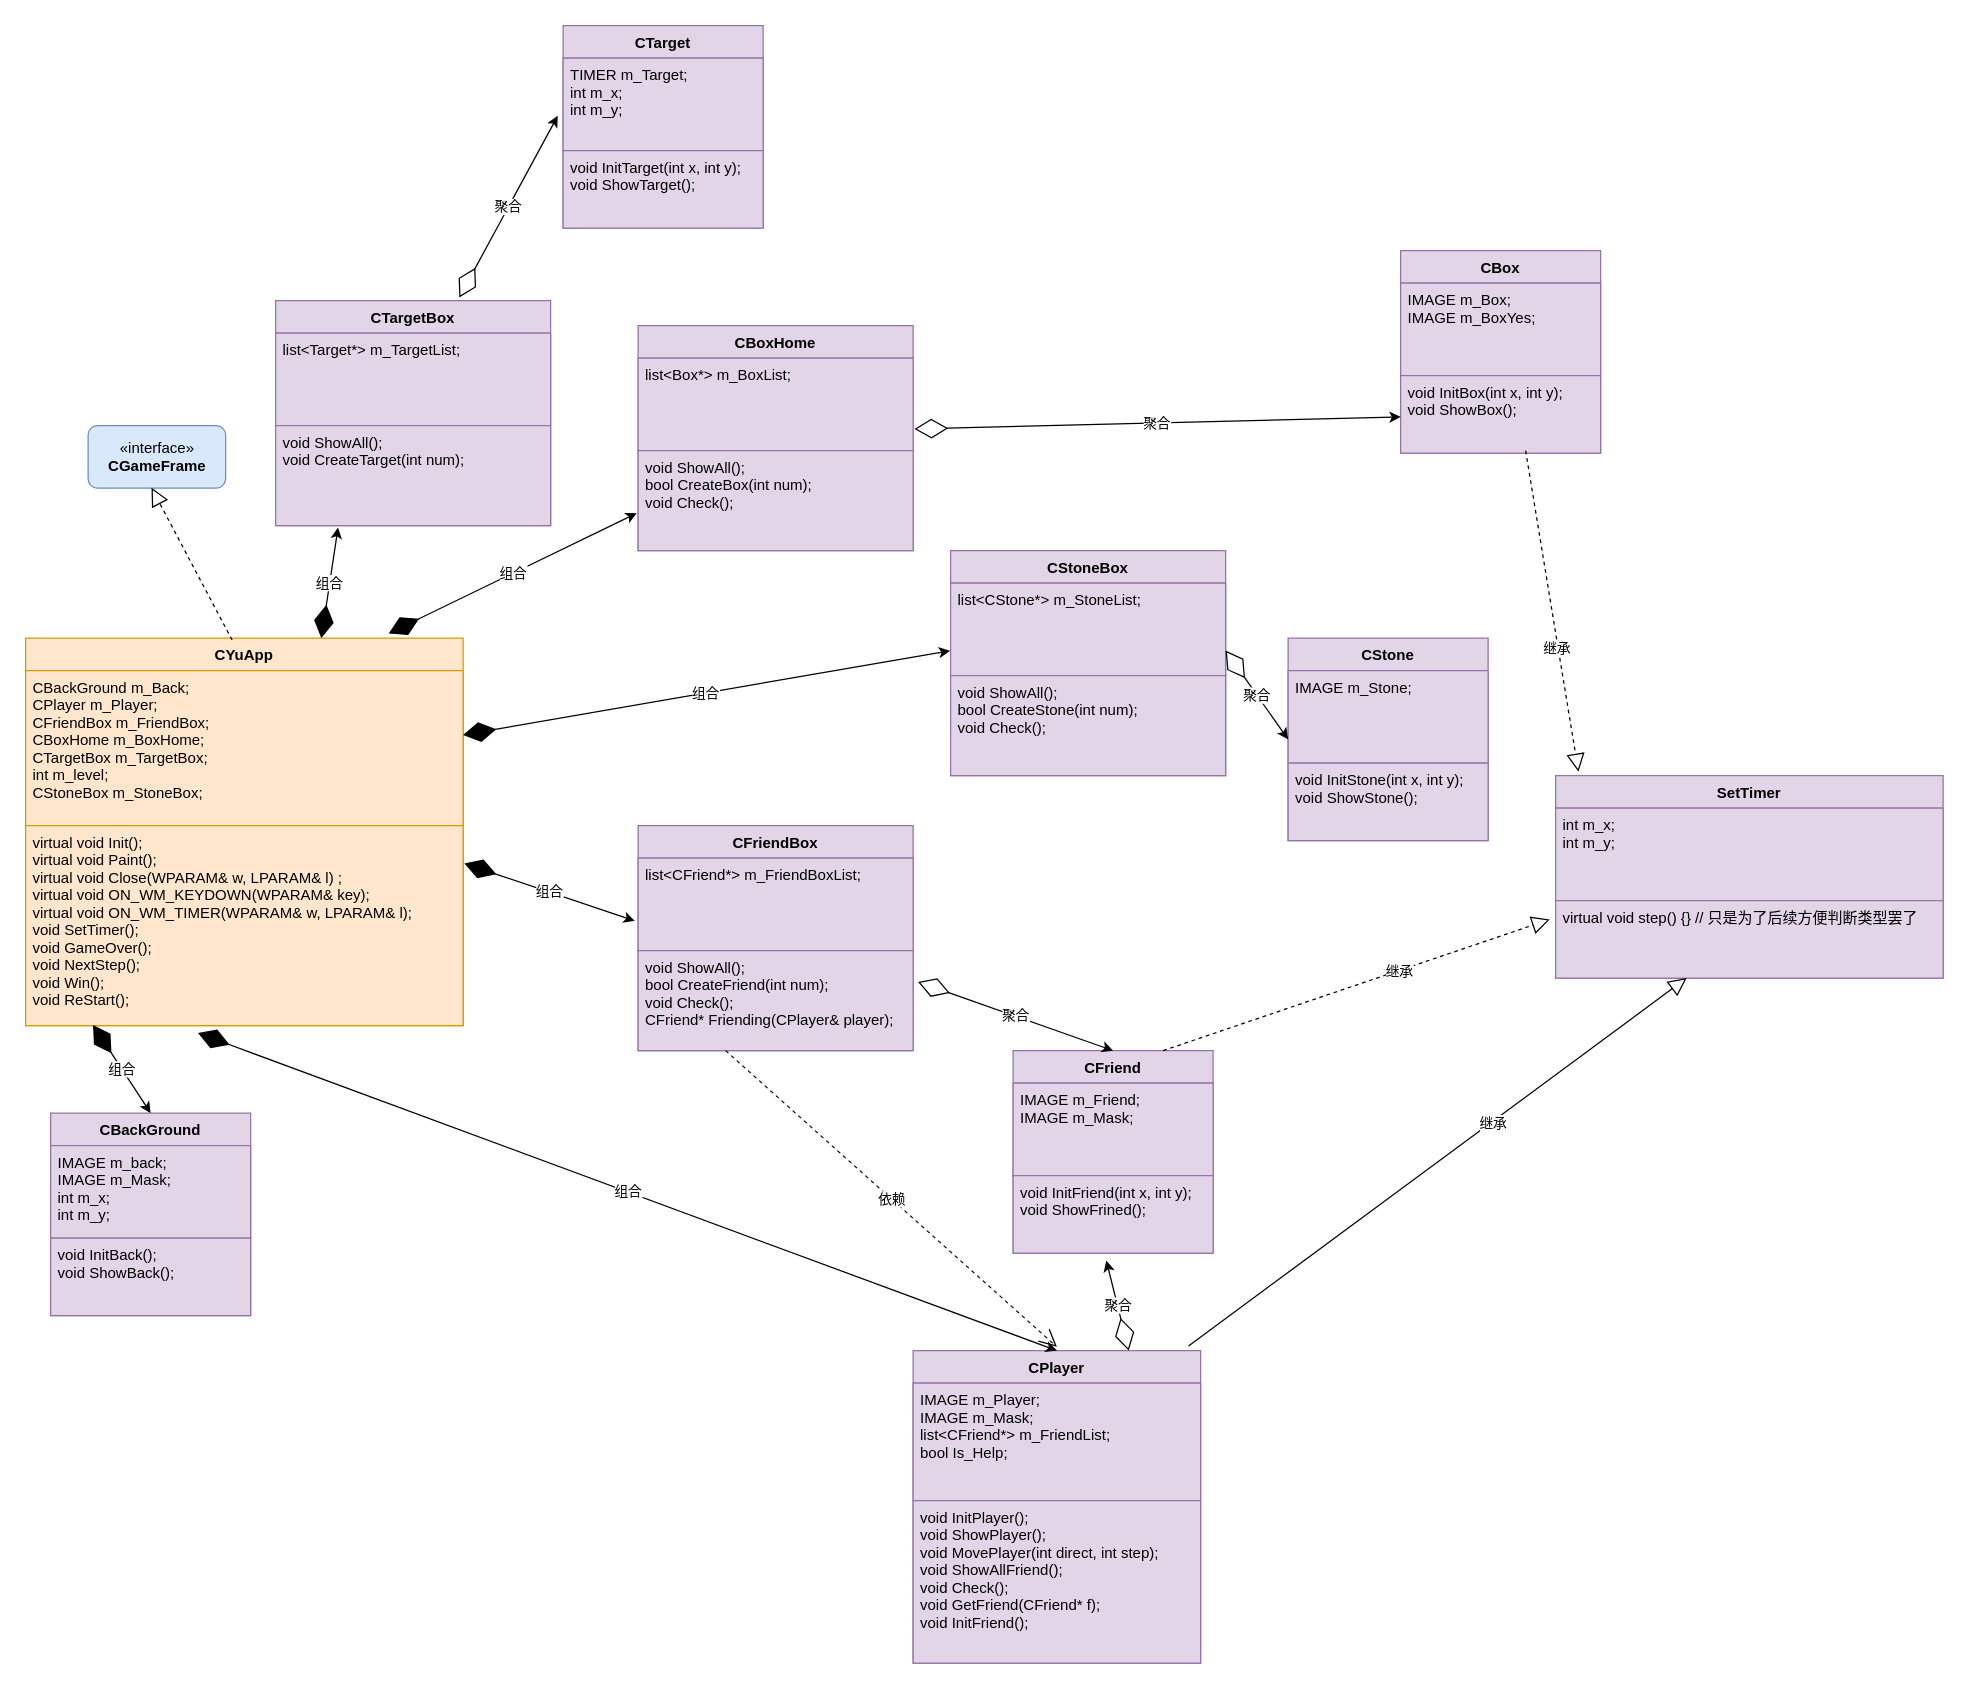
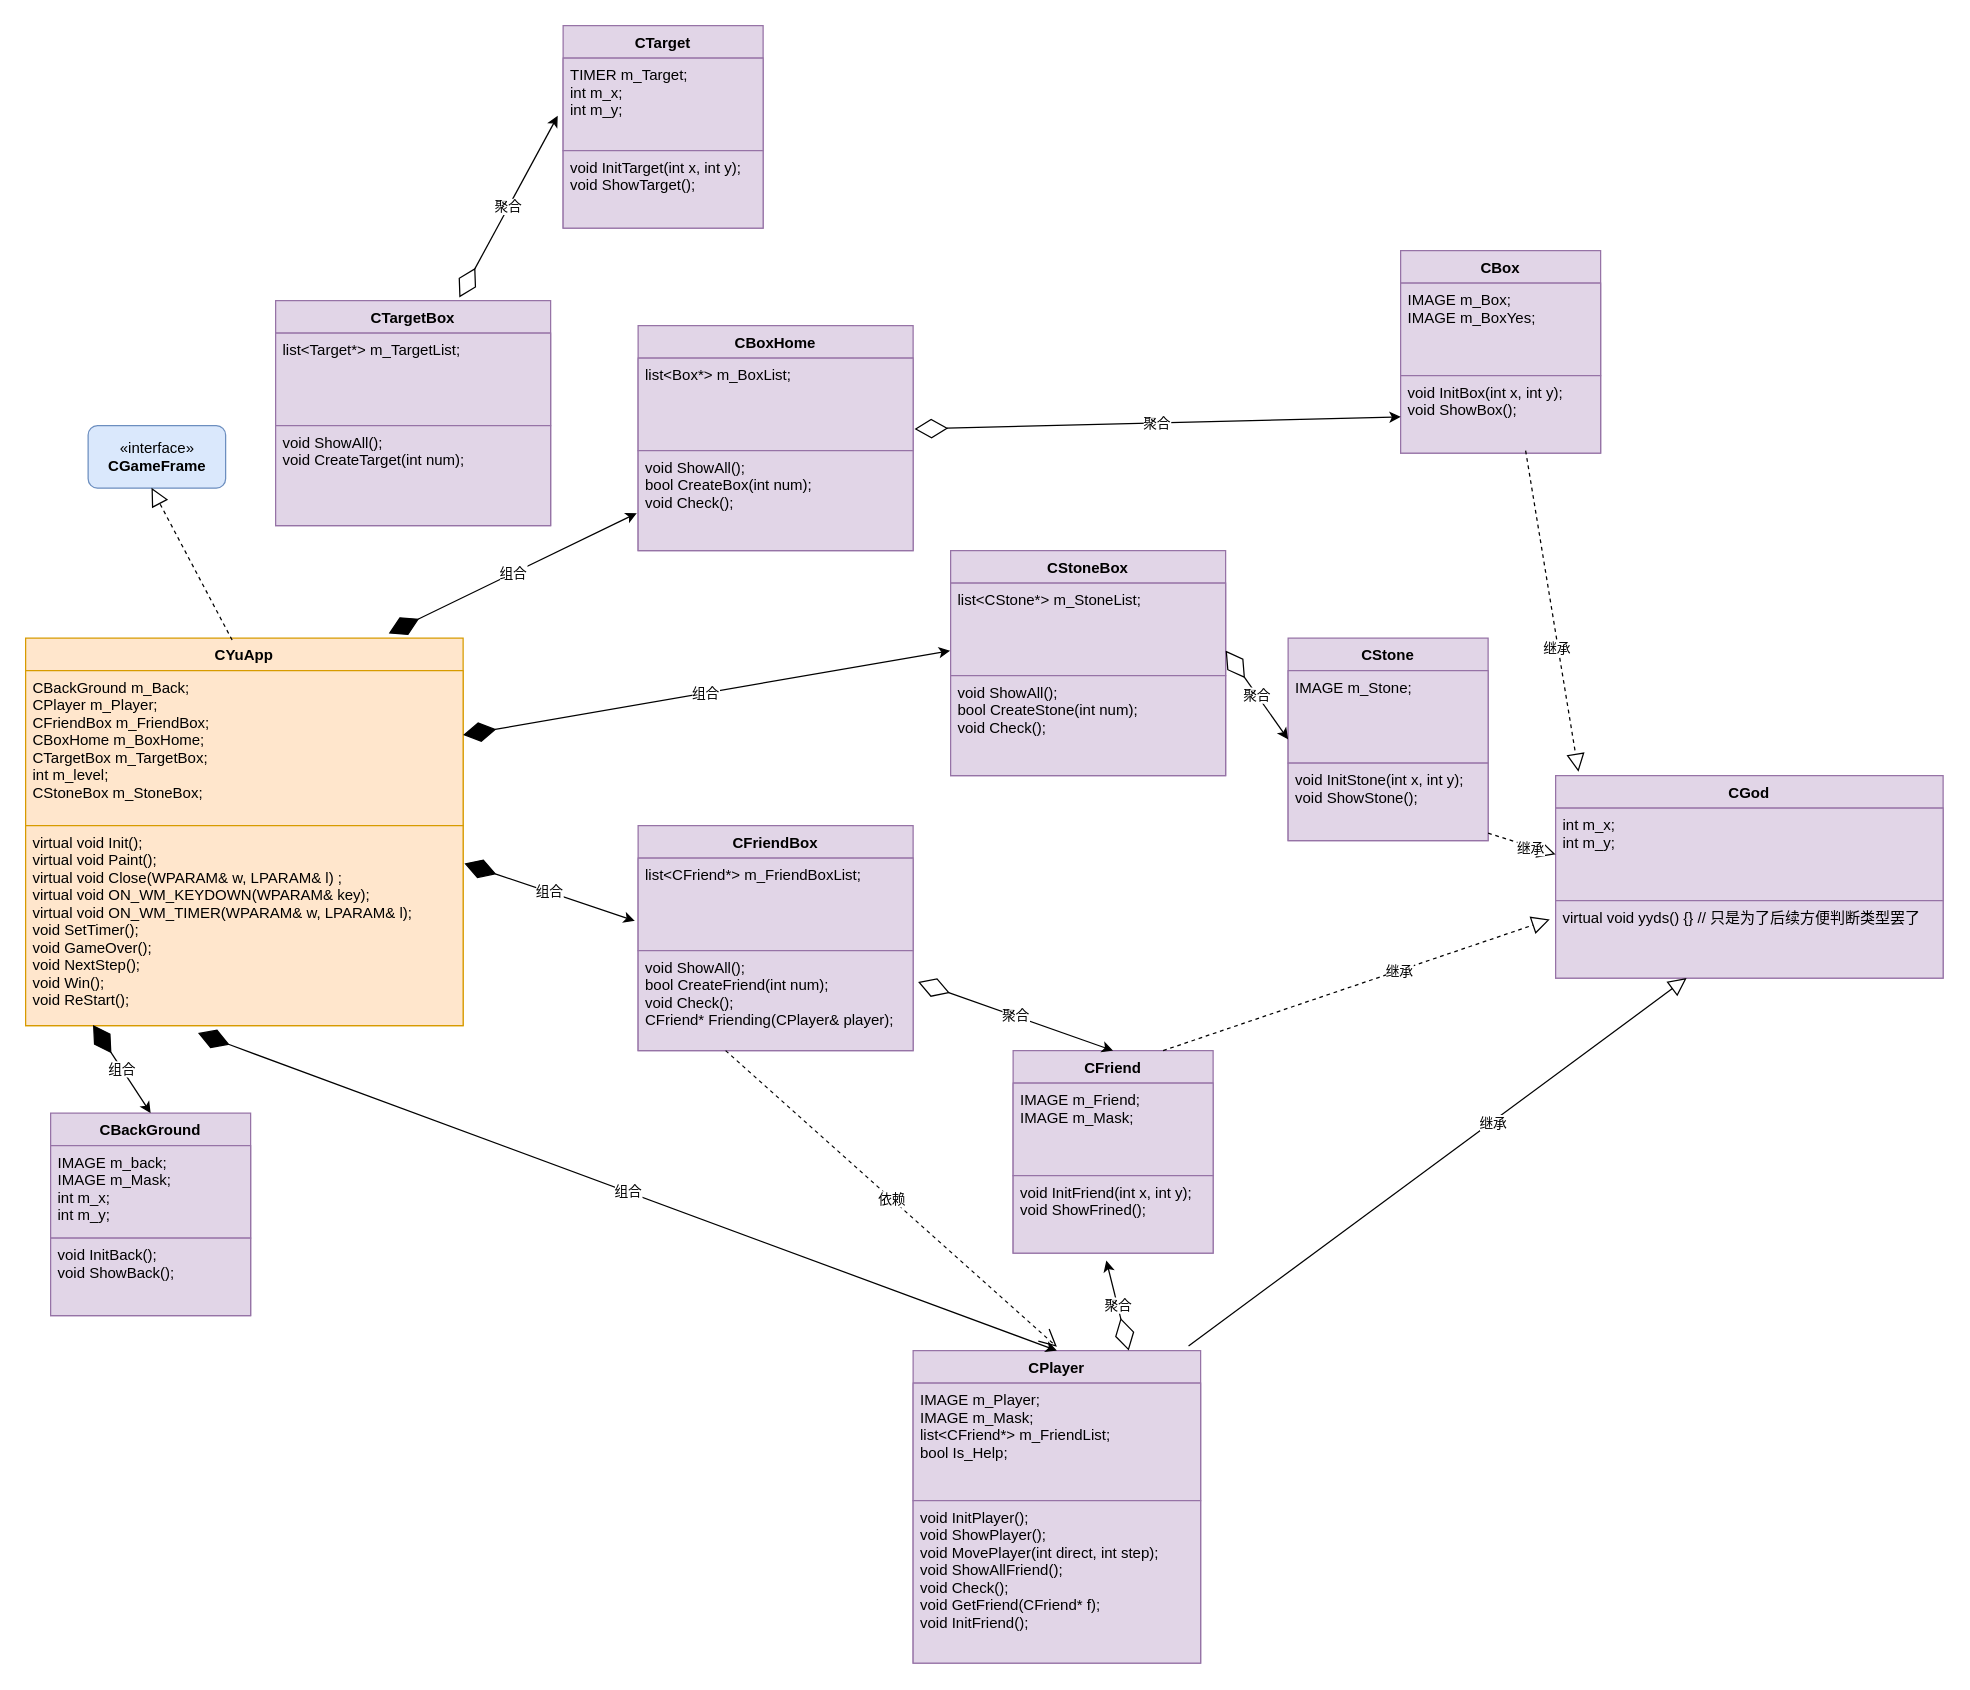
- <mxCell id="40" value="组合" style="endArrow=diamondThin;endFill=1;endSize=24;html=1;exitX=0.227;exitY=1.019;exitDx=0;exitDy=0;startArrow=classic;startFill=1;entryX=0.676;entryY=0;entryDx=0;entryDy=0;entryPerimeter=0;exitPerimeter=0;" parent="1" source="35" target="2" edge="1"><mxGeometry width="160" relative="1" as="geometry"><mxPoint x="726.7" y="339.66" as="sourcePoint" /><mxPoint x="620" y="430.004" as="targetPoint" /><Array as="points" /></mxGeometry></mxCell>
- <mxCell id="49" value="SetTimer" style="swimlane;fontStyle=1;align=center;verticalAlign=top;childLayout=stackLayout;horizontal=1;startSize=26;horizontalStack=0;resizeParent=1;resizeParentMax=0;resizeLast=0;collapsible=1;marginBottom=0;fillColor=#e1d5e7;strokeColor=#9673a6;" parent="1" vertex="1"><mxGeometry x="1244" y="620" width="310" height="162" as="geometry" /></mxCell>
+ <mxCell id="49" value="CGod" style="swimlane;fontStyle=1;align=center;verticalAlign=top;childLayout=stackLayout;horizontal=1;startSize=26;horizontalStack=0;resizeParent=1;resizeParentMax=0;resizeLast=0;collapsible=1;marginBottom=0;fillColor=#e1d5e7;strokeColor=#9673a6;" parent="1" vertex="1"><mxGeometry x="1244" y="620" width="310" height="162" as="geometry" /></mxCell>
+ <mxCell id="56" value="" style="endArrow=block;dashed=1;endFill=0;endSize=12;html=1;entryX=0;entryY=0.5;entryDx=0;entryDy=0;" parent="1" source="43" target="50" edge="1"><mxGeometry width="160" relative="1" as="geometry"><mxPoint x="1210" y="545" as="sourcePoint" /><mxPoint x="1340" y="616" as="targetPoint" /></mxGeometry></mxCell>
+ <mxCell id="57" value="继承" style="edgeLabel;html=1;align=center;verticalAlign=middle;resizable=0;points=[];" parent="56" vertex="1" connectable="0"><mxGeometry x="0.22" y="-1" relative="1" as="geometry"><mxPoint as="offset" /></mxGeometry></mxCell>
- <mxCell id="51" value="virtual void step() {} // 只是为了后续方便判断类型罢了" style="text;strokeColor=#9673a6;fillColor=#e1d5e7;align=left;verticalAlign=top;spacingLeft=4;spacingRight=4;overflow=hidden;rotatable=0;points=[[0,0.5],[1,0.5]];portConstraint=eastwest;" parent="49" vertex="1"><mxGeometry y="100" width="310" height="62" as="geometry" /></mxCell>
+ <mxCell id="51" value="virtual void yyds() {} // 只是为了后续方便判断类型罢了" style="text;strokeColor=#9673a6;fillColor=#e1d5e7;align=left;verticalAlign=top;spacingLeft=4;spacingRight=4;overflow=hidden;rotatable=0;points=[[0,0.5],[1,0.5]];portConstraint=eastwest;" parent="49" vertex="1"><mxGeometry y="100" width="310" height="62" as="geometry" /></mxCell>
